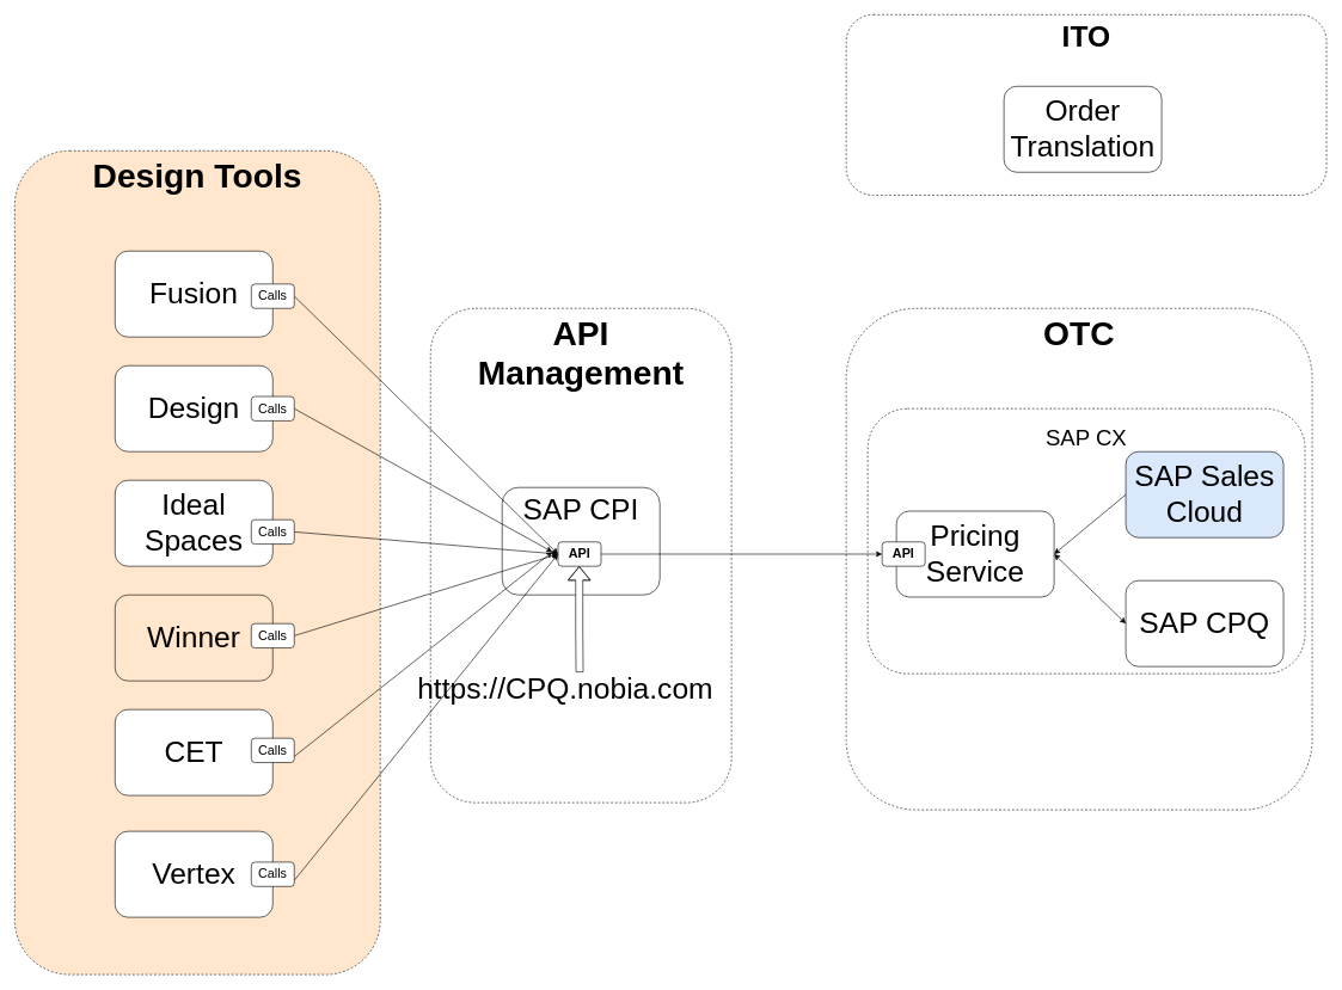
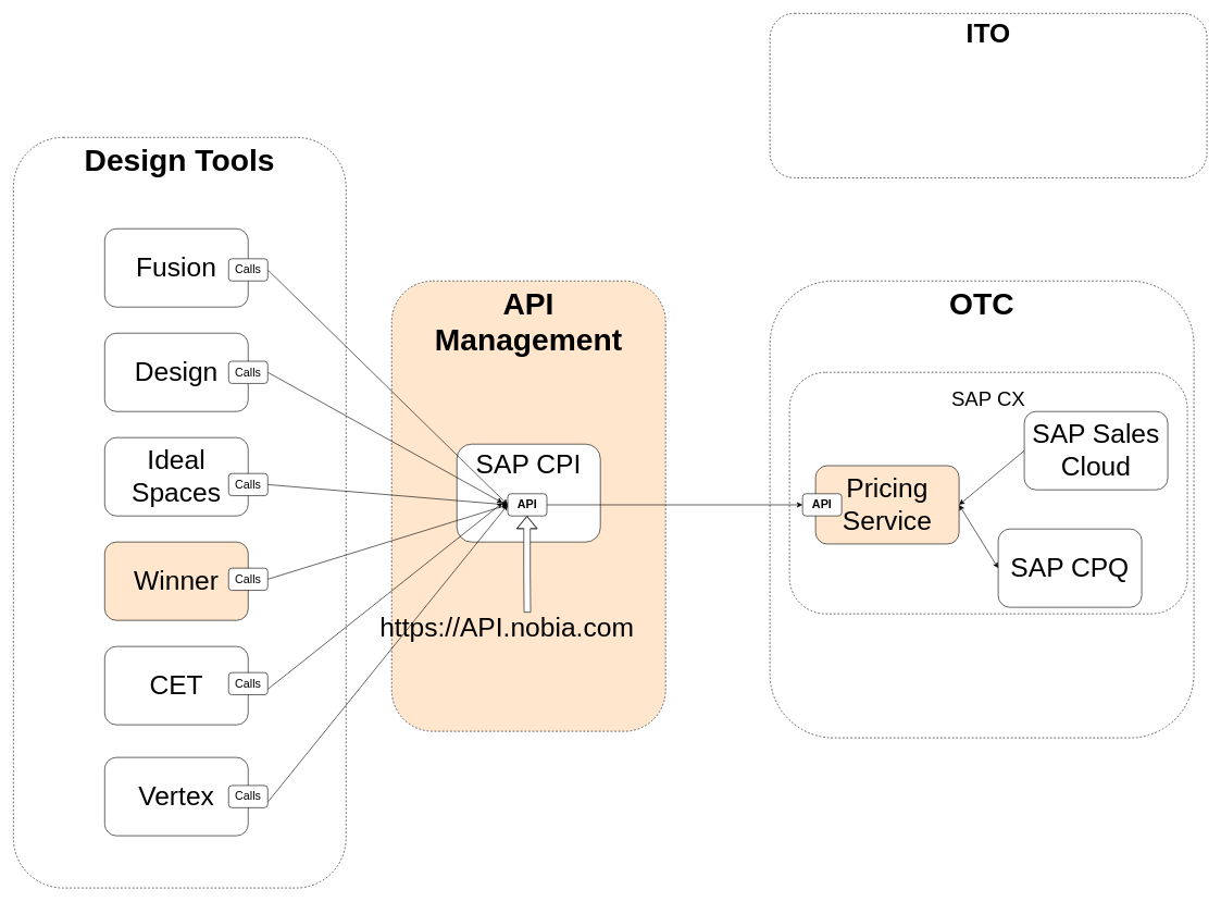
- <mxCell id="32" value="Order Translation" style="rounded=1;whiteSpace=wrap;html=1;fontSize=41;" parent="1" vertex="1"><mxGeometry x="1400" y="120" width="220" height="120" as="geometry" /></mxCell>
- <mxCell id="6" value="&lt;b style=&quot;font-size: 47px;&quot;&gt;Design Tools&lt;/b&gt;" style="rounded=1;whiteSpace=wrap;html=1;verticalAlign=top;strokeWidth=1;strokeColor=#020912;dashed=1;fontSize=47;fillColor=#ffe6cc;" parent="1" vertex="1"><mxGeometry x="20" y="210" width="510" height="1150" as="geometry" /></mxCell>
+ <mxCell id="6" value="&lt;b style=&quot;font-size: 47px;&quot;&gt;Design Tools&lt;/b&gt;" style="rounded=1;whiteSpace=wrap;html=1;verticalAlign=top;strokeWidth=1;strokeColor=#020912;dashed=1;fontSize=47;" parent="1" vertex="1"><mxGeometry x="20" y="210" width="510" height="1150" as="geometry" /></mxCell>
- <mxCell id="4" value="&lt;b style=&quot;font-size: 47px&quot;&gt;API &lt;br&gt;Management&lt;/b&gt;" style="rounded=1;whiteSpace=wrap;html=1;verticalAlign=top;strokeWidth=1;strokeColor=#020912;dashed=1;fontSize=47;" parent="1" vertex="1"><mxGeometry x="600" y="430" width="420" height="690" as="geometry" /></mxCell>
+ <mxCell id="4" value="&lt;b style=&quot;font-size: 47px&quot;&gt;API &lt;br&gt;Management&lt;/b&gt;" style="rounded=1;whiteSpace=wrap;html=1;verticalAlign=top;strokeWidth=1;strokeColor=#020912;dashed=1;fontSize=47;fillColor=#ffe6cc;" parent="1" vertex="1"><mxGeometry x="600" y="430" width="420" height="690" as="geometry" /></mxCell>
- <mxCell id="14" value="SAP Sales Cloud" style="rounded=1;whiteSpace=wrap;html=1;fontSize=41;fillColor=#dae8fc;" parent="1" vertex="1"><mxGeometry x="1570" y="630" width="220" height="120" as="geometry" /></mxCell>
+ <mxCell id="14" value="SAP Sales Cloud" style="rounded=1;whiteSpace=wrap;html=1;fontSize=41;" parent="1" vertex="1"><mxGeometry x="1570" y="630" width="220" height="120" as="geometry" /></mxCell>
- <mxCell id="35" value="Pricing Service" style="rounded=1;whiteSpace=wrap;html=1;fontSize=41;" parent="1" vertex="1"><mxGeometry x="1250" y="713" width="220" height="120" as="geometry" /></mxCell>
+ <mxCell id="35" value="Pricing Service" style="rounded=1;whiteSpace=wrap;html=1;fontSize=41;fillColor=#ffe6cc;" parent="1" vertex="1"><mxGeometry x="1250" y="713" width="220" height="120" as="geometry" /></mxCell>
- <mxCell id="13" value="SAP CPQ" style="rounded=1;whiteSpace=wrap;html=1;fontSize=41;" parent="1" vertex="1"><mxGeometry x="1570" y="810" width="220" height="120" as="geometry" /></mxCell>
+ <mxCell id="13" value="SAP CPQ" style="rounded=1;whiteSpace=wrap;html=1;fontSize=41;" parent="1" vertex="1"><mxGeometry x="1530" y="810" width="220" height="120" as="geometry" /></mxCell>
- <mxCell id="29" value="https://CPQ.nobia.com" style="text;whiteSpace=wrap;html=1;fontSize=41;" parent="1" vertex="1"><mxGeometry x="580" y="930" width="190" height="40" as="geometry" /></mxCell>
+ <mxCell id="29" value="https://API.nobia.com" style="text;whiteSpace=wrap;html=1;fontSize=41;" parent="1" vertex="1"><mxGeometry x="580" y="930" width="190" height="40" as="geometry" /></mxCell>
